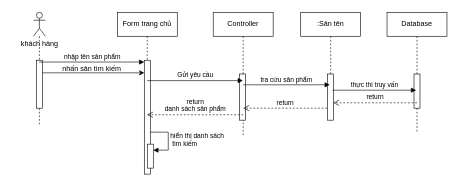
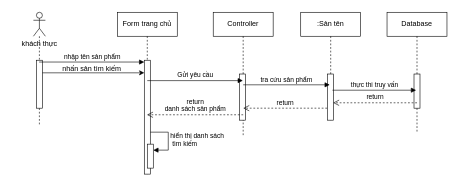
- <mxCell id="12" value="khách hàng" style="text;html=1;align=center;verticalAlign=middle;resizable=0;points=[];autosize=1;strokeColor=none;fillColor=none;" parent="1" vertex="1"><mxGeometry x="20" y="58" width="90" height="30" as="geometry" /></mxCell>
+ <mxCell id="12" value="khách thực" style="text;html=1;align=center;verticalAlign=middle;resizable=0;points=[];autosize=1;strokeColor=none;fillColor=none;" parent="1" vertex="1"><mxGeometry x="20" y="58" width="90" height="30" as="geometry" /></mxCell>
